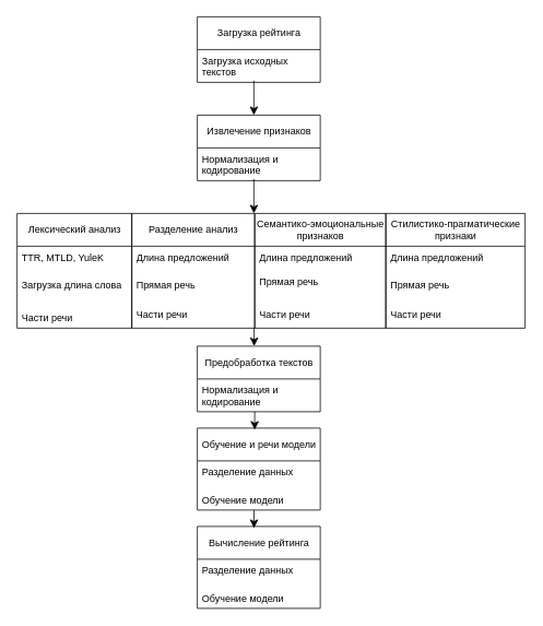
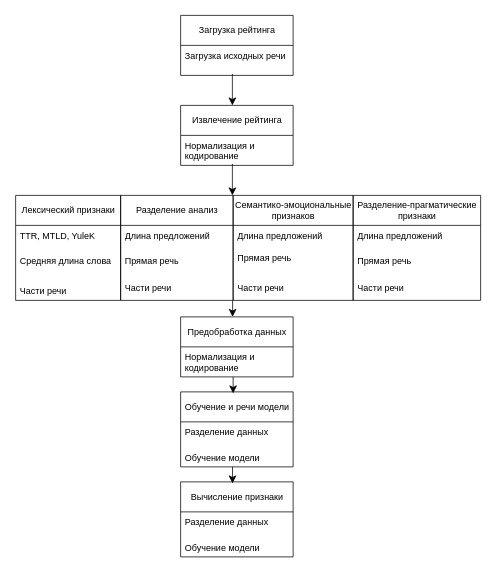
- <mxCell id="21" value="Загрузка исходных текстов" style="text;strokeColor=none;fillColor=none;align=left;verticalAlign=top;spacingLeft=4;spacingRight=4;overflow=hidden;rotatable=0;points=[[0,0.5],[1,0.5]];portConstraint=eastwest;whiteSpace=wrap;html=1;" parent="20" vertex="1"><mxGeometry y="40" width="150" height="40" as="geometry" /></mxCell>
+ <mxCell id="21" value="Загрузка исходных речи" style="text;strokeColor=none;fillColor=none;align=left;verticalAlign=top;spacingLeft=4;spacingRight=4;overflow=hidden;rotatable=0;points=[[0,0.5],[1,0.5]];portConstraint=eastwest;whiteSpace=wrap;html=1;" parent="20" vertex="1"><mxGeometry y="40" width="150" height="40" as="geometry" /></mxCell>
- <mxCell id="18" value="Извлечение признаков" style="swimlane;fontStyle=0;childLayout=stackLayout;horizontal=1;startSize=40;fillColor=none;horizontalStack=0;resizeParent=1;resizeParentMax=0;resizeLast=0;collapsible=1;marginBottom=0;html=1;" parent="1" vertex="1"><mxGeometry x="240" y="140" width="150" height="80" as="geometry" /></mxCell>
+ <mxCell id="18" value="Извлечение рейтинга" style="swimlane;fontStyle=0;childLayout=stackLayout;horizontal=1;startSize=40;fillColor=none;horizontalStack=0;resizeParent=1;resizeParentMax=0;resizeLast=0;collapsible=1;marginBottom=0;html=1;" parent="1" vertex="1"><mxGeometry x="240" y="140" width="150" height="80" as="geometry" /></mxCell>
- <mxCell id="2" value="Лексический анализ" style="swimlane;fontStyle=0;childLayout=stackLayout;horizontal=1;startSize=40;fillColor=none;horizontalStack=0;resizeParent=1;resizeParentMax=0;resizeLast=0;collapsible=1;marginBottom=0;html=1;" parent="1" vertex="1"><mxGeometry x="20" y="260" width="140" height="140" as="geometry" /></mxCell>
+ <mxCell id="2" value="Лексический признаки" style="swimlane;fontStyle=0;childLayout=stackLayout;horizontal=1;startSize=40;fillColor=none;horizontalStack=0;resizeParent=1;resizeParentMax=0;resizeLast=0;collapsible=1;marginBottom=0;html=1;" parent="1" vertex="1"><mxGeometry x="20" y="260" width="140" height="140" as="geometry" /></mxCell>
- <mxCell id="14" value="Стилистико-прагматические &lt;br&gt;признаки" style="swimlane;fontStyle=0;childLayout=stackLayout;horizontal=1;startSize=40;fillColor=none;horizontalStack=0;resizeParent=1;resizeParentMax=0;resizeLast=0;collapsible=1;marginBottom=0;html=1;" parent="1" vertex="1"><mxGeometry x="470" y="260" width="170" height="140" as="geometry" /></mxCell>
+ <mxCell id="14" value="Разделение-прагматические &lt;br&gt;признаки" style="swimlane;fontStyle=0;childLayout=stackLayout;horizontal=1;startSize=40;fillColor=none;horizontalStack=0;resizeParent=1;resizeParentMax=0;resizeLast=0;collapsible=1;marginBottom=0;html=1;" parent="1" vertex="1"><mxGeometry x="470" y="260" width="170" height="140" as="geometry" /></mxCell>
- <mxCell id="4" value="Загрузка длина слова" style="text;strokeColor=none;fillColor=none;align=left;verticalAlign=top;spacingLeft=4;spacingRight=4;overflow=hidden;rotatable=0;points=[[0,0.5],[1,0.5]];portConstraint=eastwest;whiteSpace=wrap;html=1;" parent="2" vertex="1"><mxGeometry y="74" width="140" height="40" as="geometry" /></mxCell>
+ <mxCell id="4" value="Средняя длина слова" style="text;strokeColor=none;fillColor=none;align=left;verticalAlign=top;spacingLeft=4;spacingRight=4;overflow=hidden;rotatable=0;points=[[0,0.5],[1,0.5]];portConstraint=eastwest;whiteSpace=wrap;html=1;" parent="2" vertex="1"><mxGeometry y="74" width="140" height="40" as="geometry" /></mxCell>
- <mxCell id="22" value="Предобработка текстов" style="swimlane;fontStyle=0;childLayout=stackLayout;horizontal=1;startSize=40;fillColor=none;horizontalStack=0;resizeParent=1;resizeParentMax=0;resizeLast=0;collapsible=1;marginBottom=0;html=1;" parent="1" vertex="1"><mxGeometry x="240" y="422" width="150" height="80" as="geometry" /></mxCell>
+ <mxCell id="22" value="Предобработка данных" style="swimlane;fontStyle=0;childLayout=stackLayout;horizontal=1;startSize=40;fillColor=none;horizontalStack=0;resizeParent=1;resizeParentMax=0;resizeLast=0;collapsible=1;marginBottom=0;html=1;" parent="1" vertex="1"><mxGeometry x="240" y="422" width="150" height="80" as="geometry" /></mxCell>
- <mxCell id="27" value="Вычисление рейтинга" style="swimlane;fontStyle=0;childLayout=stackLayout;horizontal=1;startSize=40;fillColor=none;horizontalStack=0;resizeParent=1;resizeParentMax=0;resizeLast=0;collapsible=1;marginBottom=0;html=1;" parent="1" vertex="1"><mxGeometry x="240" y="642" width="150" height="100" as="geometry" /></mxCell>
+ <mxCell id="27" value="Вычисление признаки" style="swimlane;fontStyle=0;childLayout=stackLayout;horizontal=1;startSize=40;fillColor=none;horizontalStack=0;resizeParent=1;resizeParentMax=0;resizeLast=0;collapsible=1;marginBottom=0;html=1;" parent="1" vertex="1"><mxGeometry x="240" y="642" width="150" height="100" as="geometry" /></mxCell>
